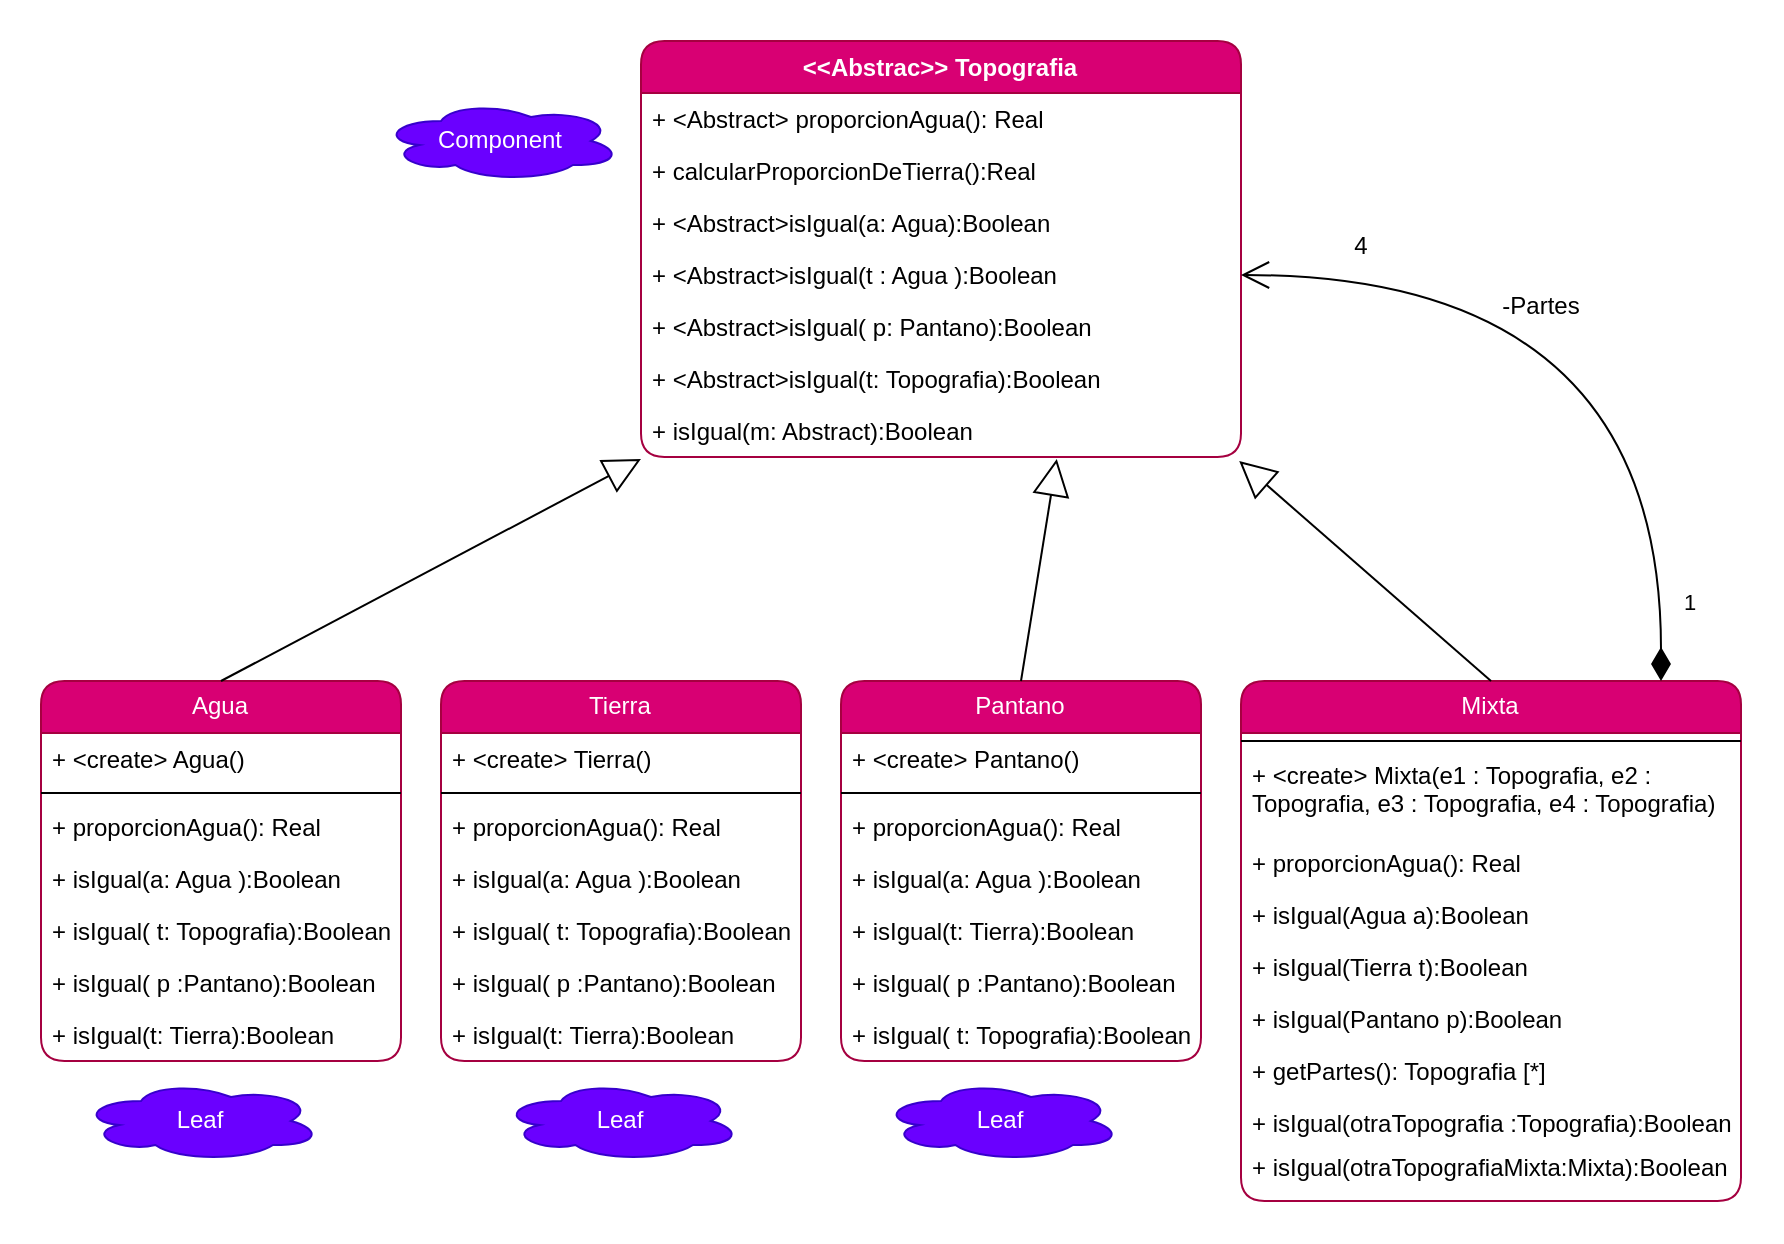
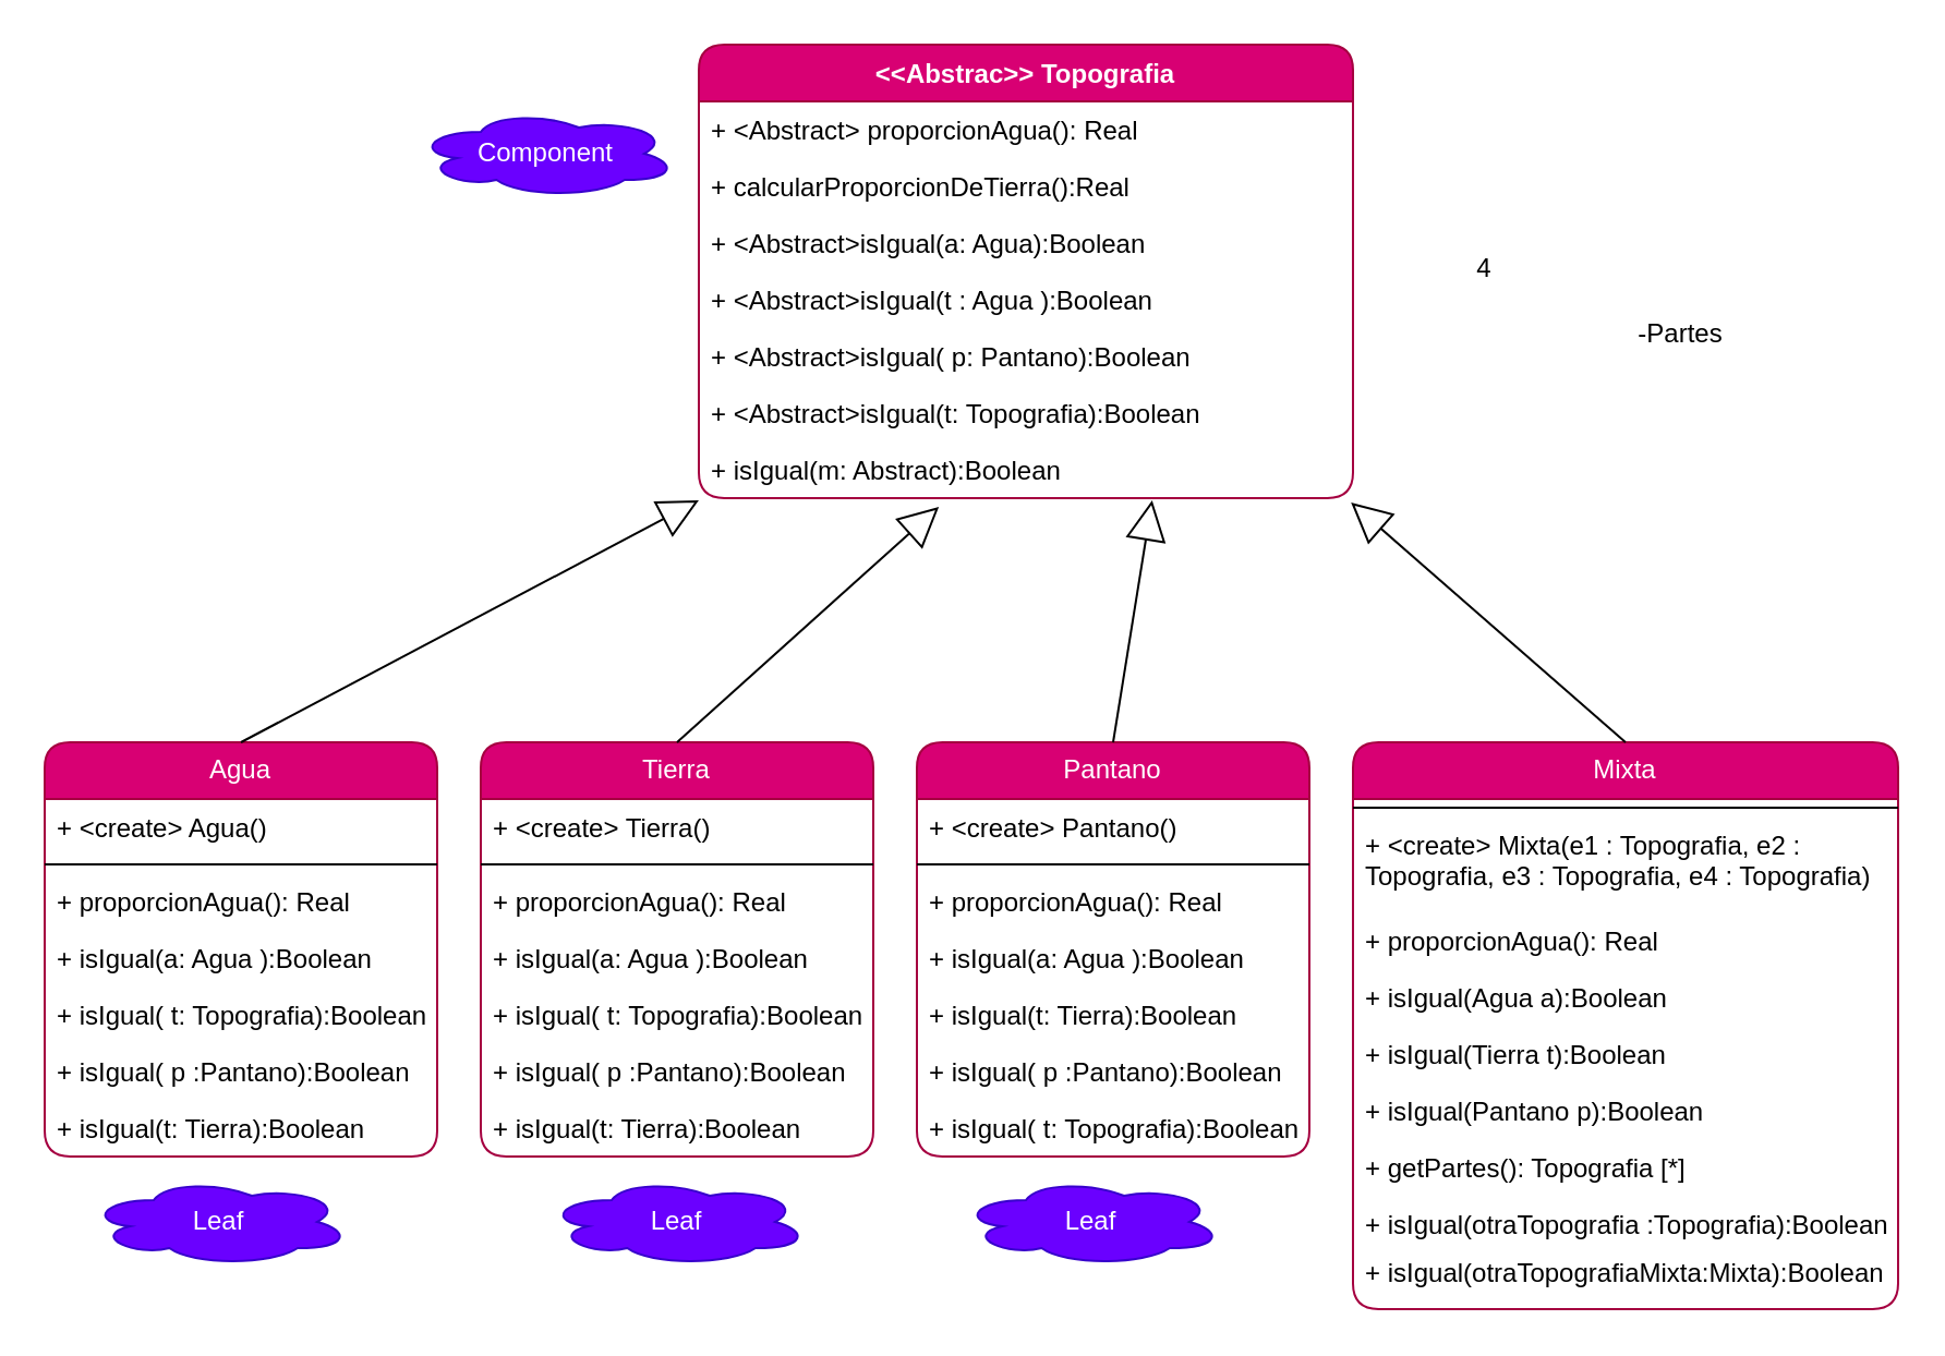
- <mxCell id="48" value="1" style="endArrow=open;html=1;endSize=12;startArrow=diamondThin;startSize=14;startFill=1;edgeStyle=orthogonalEdgeStyle;align=left;verticalAlign=bottom;rounded=0;entryX=1;entryY=0.5;entryDx=0;entryDy=0;labelBackgroundColor=none;fontColor=default;curved=1;" parent="1" source="34" target="6" edge="1"><mxGeometry x="-0.855" y="-10" relative="1" as="geometry"><mxPoint x="650" y="270" as="sourcePoint" /><mxPoint x="810" y="270" as="targetPoint" /><Array as="points"><mxPoint x="830" y="137" /></Array><mxPoint as="offset" /></mxGeometry></mxCell>
+ <mxCell id="45" value="" style="endArrow=block;endSize=16;endFill=0;html=1;rounded=1;entryX=0.367;entryY=1.154;entryDx=0;entryDy=0;entryPerimeter=0;exitX=0.5;exitY=0;exitDx=0;exitDy=0;labelBackgroundColor=none;fontColor=default;" parent="1" source="18" target="9" edge="1"><mxGeometry width="160" relative="1" as="geometry"><mxPoint x="120" y="350" as="sourcePoint" /><mxPoint x="330" y="239" as="targetPoint" /></mxGeometry></mxCell>
